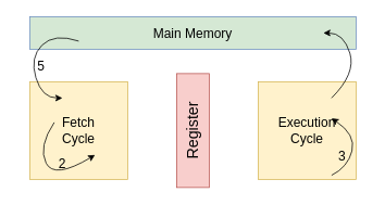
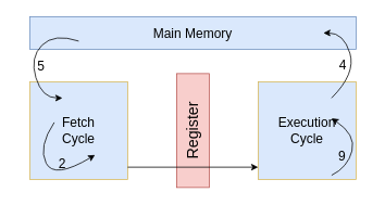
- <mxCell id="2" value="&lt;font style=&quot;font-size: 16px;&quot;&gt;Main Memory&lt;/font&gt;" style="rounded=0;whiteSpace=wrap;html=1;fillColor=#d5e8d4;strokeColor=#6c8ebf;" vertex="1" parent="1"><mxGeometry x="36" y="20" width="400" height="40" as="geometry" /></mxCell>
+ <mxCell id="2" value="&lt;font style=&quot;font-size: 16px;&quot;&gt;Main Memory&lt;/font&gt;" style="rounded=0;whiteSpace=wrap;html=1;fillColor=#dae8fc;strokeColor=#6c8ebf;" vertex="1" parent="1"><mxGeometry x="36" y="20" width="400" height="40" as="geometry" /></mxCell>
+ <mxCell id="15" value="4" style="text;html=1;strokeColor=none;fillColor=none;align=center;verticalAlign=middle;whiteSpace=wrap;rounded=0;fontSize=16;" vertex="1" parent="1"><mxGeometry x="390" y="64" width="60" height="30" as="geometry" /></mxCell>
- <mxCell id="3" value="&lt;div style=&quot;font-size: 16px;&quot;&gt;&lt;font style=&quot;font-size: 16px;&quot;&gt;Fetch &lt;br&gt;&lt;/font&gt;&lt;/div&gt;&lt;div style=&quot;font-size: 16px;&quot;&gt;&lt;font style=&quot;font-size: 16px;&quot;&gt;Cycle&lt;br&gt;&lt;/font&gt;&lt;/div&gt;" style="whiteSpace=wrap;html=1;aspect=fixed;fillColor=#fff2cc;strokeColor=#d6b656;" vertex="1" parent="1"><mxGeometry x="36" y="100" width="120" height="120" as="geometry" /></mxCell>
+ <mxCell id="3" value="&lt;div style=&quot;font-size: 16px;&quot;&gt;&lt;font style=&quot;font-size: 16px;&quot;&gt;Fetch &lt;br&gt;&lt;/font&gt;&lt;/div&gt;&lt;div style=&quot;font-size: 16px;&quot;&gt;&lt;font style=&quot;font-size: 16px;&quot;&gt;Cycle&lt;br&gt;&lt;/font&gt;&lt;/div&gt;" style="whiteSpace=wrap;html=1;aspect=fixed;fillColor=#dae8fc;strokeColor=#d6b656;" vertex="1" parent="1"><mxGeometry x="36" y="100" width="120" height="120" as="geometry" /></mxCell>
- <mxCell id="4" value="&lt;div style=&quot;font-size: 16px;&quot;&gt;Execution&lt;/div&gt;&lt;div style=&quot;font-size: 16px;&quot;&gt;Cycle&lt;br style=&quot;font-size: 16px;&quot;&gt;&lt;/div&gt;" style="whiteSpace=wrap;html=1;aspect=fixed;fontSize=16;fillColor=#fff2cc;strokeColor=#d6b656;" vertex="1" parent="1"><mxGeometry x="316" y="100" width="120" height="120" as="geometry" /></mxCell>
+ <mxCell id="4" value="&lt;div style=&quot;font-size: 16px;&quot;&gt;Execution&lt;/div&gt;&lt;div style=&quot;font-size: 16px;&quot;&gt;Cycle&lt;br style=&quot;font-size: 16px;&quot;&gt;&lt;/div&gt;" style="whiteSpace=wrap;html=1;aspect=fixed;fontSize=16;fillColor=#dae8fc;strokeColor=#d6b656;" vertex="1" parent="1"><mxGeometry x="316" y="100" width="120" height="120" as="geometry" /></mxCell>
- <mxCell id="14" value="3" style="text;html=1;strokeColor=none;fillColor=none;align=center;verticalAlign=middle;whiteSpace=wrap;rounded=0;fontSize=16;" vertex="1" parent="1"><mxGeometry x="389" y="176" width="60" height="30" as="geometry" /></mxCell>
+ <mxCell id="14" value="9" style="text;html=1;strokeColor=none;fillColor=none;align=center;verticalAlign=middle;whiteSpace=wrap;rounded=0;fontSize=16;" vertex="1" parent="1"><mxGeometry x="389" y="176" width="60" height="30" as="geometry" /></mxCell>
+ <mxCell id="7" value="" style="endArrow=classic;html=1;rounded=0;fontSize=16;entryX=0;entryY=0.875;entryDx=0;entryDy=0;entryPerimeter=0;exitX=1;exitY=0.875;exitDx=0;exitDy=0;exitPerimeter=0;" edge="1" parent="1" source="3" target="4"><mxGeometry width="50" height="50" relative="1" as="geometry"><mxPoint x="136" y="250" as="sourcePoint" /><mxPoint x="186" y="180" as="targetPoint" /></mxGeometry></mxCell>
